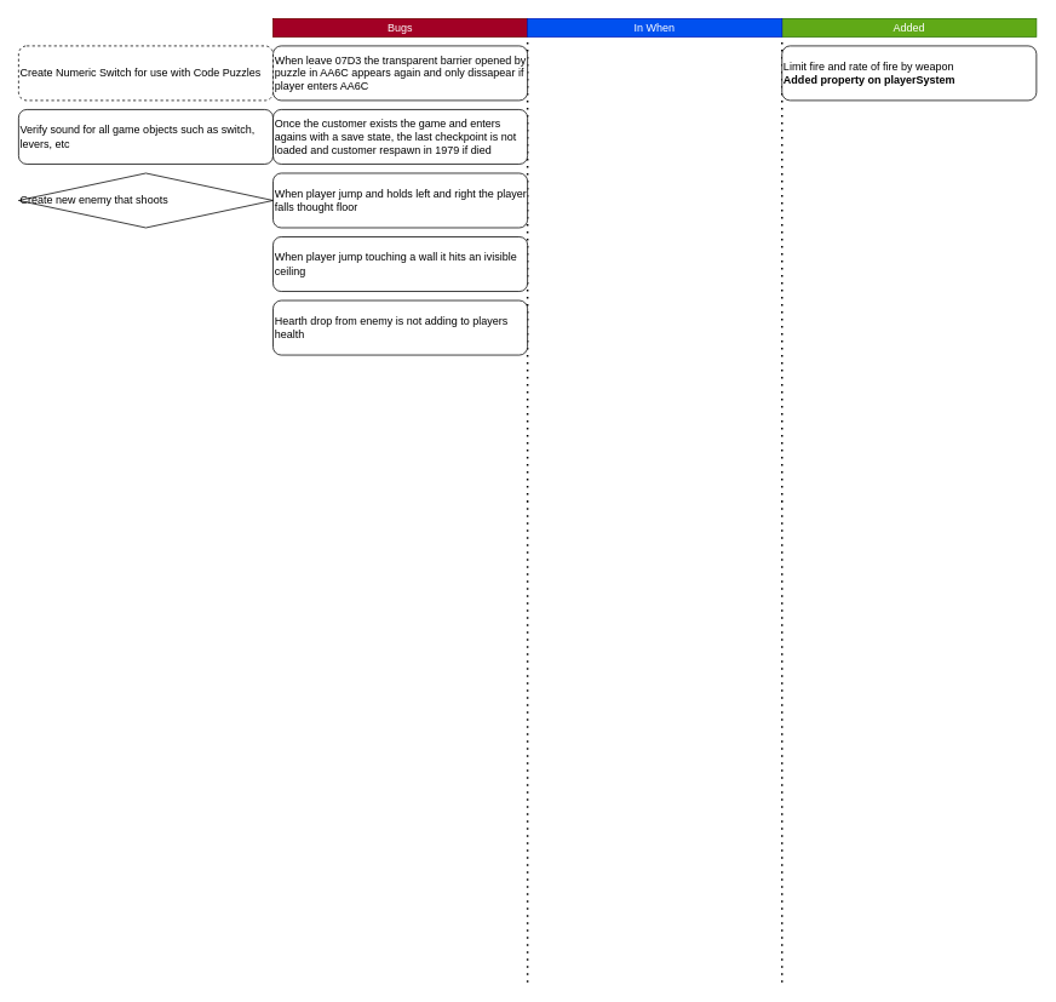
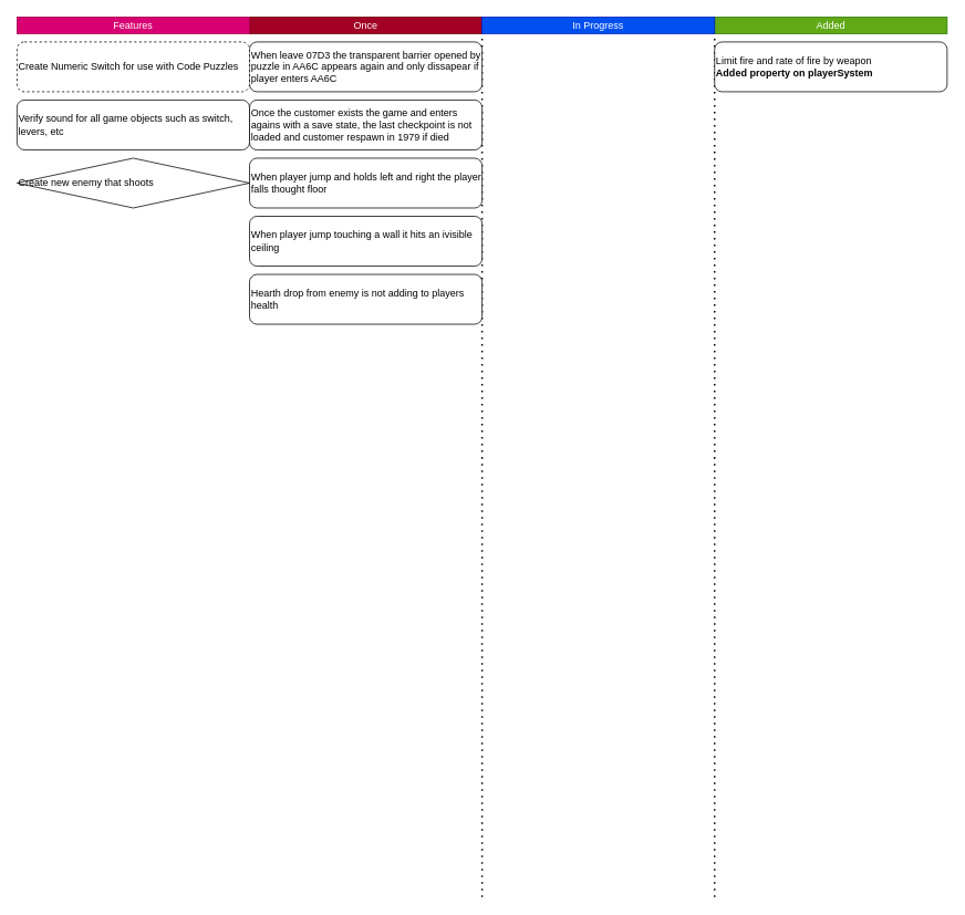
+ <mxCell id="12" value="Features" style="text;html=1;strokeColor=#A50040;fillColor=#d80073;align=center;verticalAlign=middle;whiteSpace=wrap;rounded=0;fontColor=#ffffff;" parent="1" vertex="1"><mxGeometry x="20" y="20" width="280" height="20" as="geometry" /></mxCell>
- <mxCell id="2" value="Bugs" style="text;html=1;strokeColor=#6F0000;fillColor=#a20025;align=center;verticalAlign=middle;whiteSpace=wrap;rounded=0;fontColor=#ffffff;" parent="1" vertex="1"><mxGeometry y="20" width="280" height="20" as="geometry" x="300" /></mxCell>
+ <mxCell id="2" value="Once" style="text;html=1;strokeColor=#6F0000;fillColor=#a20025;align=center;verticalAlign=middle;whiteSpace=wrap;rounded=0;fontColor=#ffffff;" parent="1" vertex="1"><mxGeometry y="20" width="280" height="20" as="geometry" x="300" /></mxCell>
- <mxCell id="4" value="In When" style="text;html=1;strokeColor=#001DBC;fillColor=#0050ef;align=center;verticalAlign=middle;whiteSpace=wrap;rounded=0;fontColor=#ffffff;" parent="1" vertex="1"><mxGeometry x="580" y="20" width="280" height="20" as="geometry" /></mxCell>
+ <mxCell id="4" value="In Progress" style="text;html=1;strokeColor=#001DBC;fillColor=#0050ef;align=center;verticalAlign=middle;whiteSpace=wrap;rounded=0;fontColor=#ffffff;" parent="1" vertex="1"><mxGeometry x="580" y="20" width="280" height="20" as="geometry" /></mxCell>
